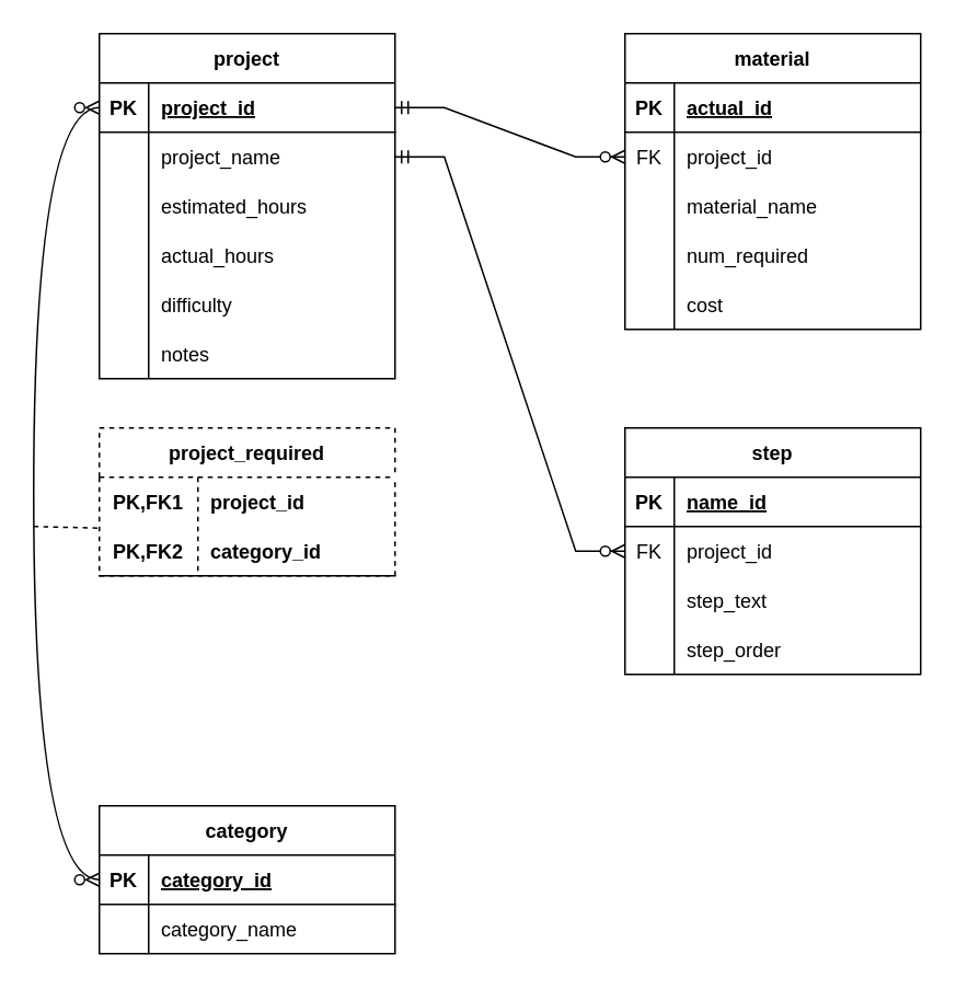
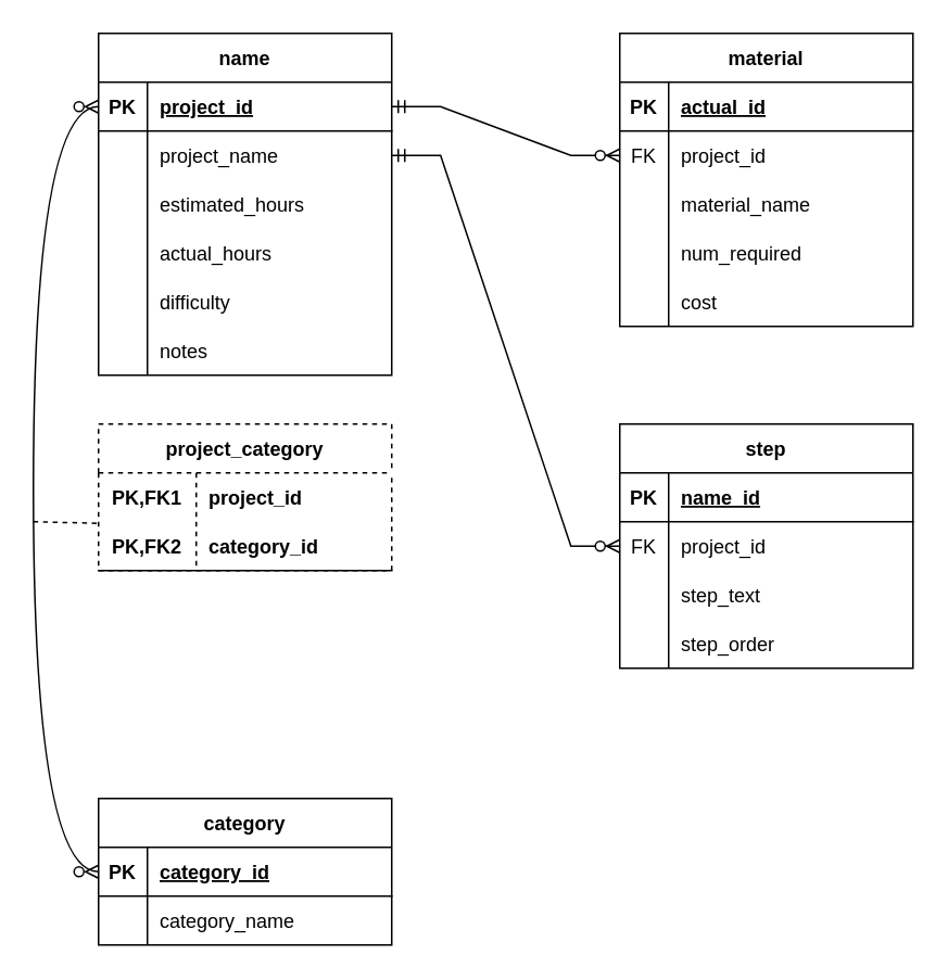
- <mxCell id="2" value="project" style="shape=table;startSize=30;container=1;collapsible=1;childLayout=tableLayout;fixedRows=1;rowLines=0;fontStyle=1;align=center;resizeLast=1;" vertex="1" parent="1"><mxGeometry x="60" y="20" width="180" height="210" as="geometry" /></mxCell>
+ <mxCell id="2" value="name" style="shape=table;startSize=30;container=1;collapsible=1;childLayout=tableLayout;fixedRows=1;rowLines=0;fontStyle=1;align=center;resizeLast=1;" vertex="1" parent="1"><mxGeometry x="60" y="20" width="180" height="210" as="geometry" /></mxCell>
- <mxCell id="37" value="project_required" style="shape=table;startSize=30;container=1;collapsible=1;childLayout=tableLayout;fixedRows=1;rowLines=0;fontStyle=1;align=center;resizeLast=1;dashed=1;" vertex="1" parent="1"><mxGeometry x="60" y="260" width="180" height="90" as="geometry" /></mxCell>
+ <mxCell id="37" value="project_category" style="shape=table;startSize=30;container=1;collapsible=1;childLayout=tableLayout;fixedRows=1;rowLines=0;fontStyle=1;align=center;resizeLast=1;dashed=1;" vertex="1" parent="1"><mxGeometry x="60" y="260" width="180" height="90" as="geometry" /></mxCell>
